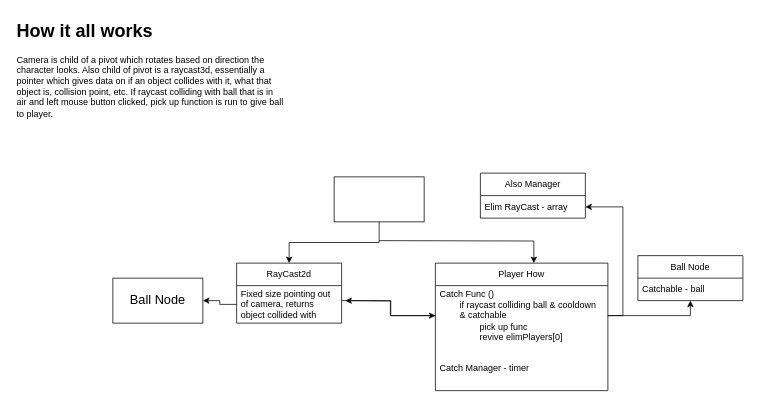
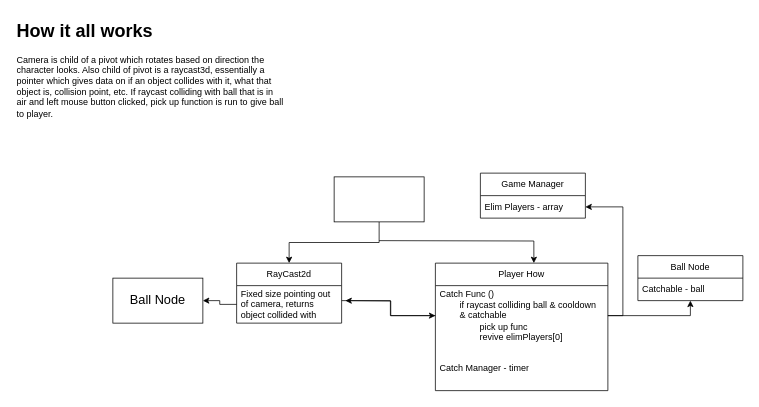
- <mxCell id="16" value="Also Manager" style="swimlane;fontStyle=0;childLayout=stackLayout;horizontal=1;startSize=30;horizontalStack=0;resizeParent=1;resizeParentMax=0;resizeLast=0;collapsible=1;marginBottom=0;whiteSpace=wrap;html=1;" vertex="1" parent="1"><mxGeometry x="640" y="230" width="140" height="60" as="geometry" /></mxCell>
+ <mxCell id="16" value="Game Manager" style="swimlane;fontStyle=0;childLayout=stackLayout;horizontal=1;startSize=30;horizontalStack=0;resizeParent=1;resizeParentMax=0;resizeLast=0;collapsible=1;marginBottom=0;whiteSpace=wrap;html=1;" vertex="1" parent="1"><mxGeometry x="640" y="230" width="140" height="60" as="geometry" /></mxCell>
- <mxCell id="17" value="Elim RayCast - array" style="text;strokeColor=none;fillColor=none;align=left;verticalAlign=middle;spacingLeft=4;spacingRight=4;overflow=hidden;points=[[0,0.5],[1,0.5]];portConstraint=eastwest;rotatable=0;whiteSpace=wrap;html=1;" vertex="1" parent="16"><mxGeometry y="30" width="140" height="30" as="geometry" /></mxCell>
+ <mxCell id="17" value="Elim Players - array" style="text;strokeColor=none;fillColor=none;align=left;verticalAlign=middle;spacingLeft=4;spacingRight=4;overflow=hidden;points=[[0,0.5],[1,0.5]];portConstraint=eastwest;rotatable=0;whiteSpace=wrap;html=1;" vertex="1" parent="16"><mxGeometry y="30" width="140" height="30" as="geometry" /></mxCell>
